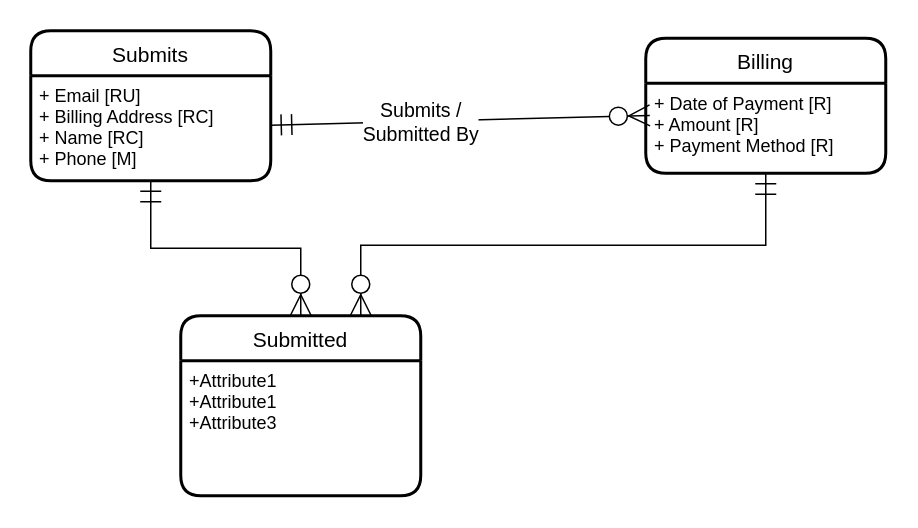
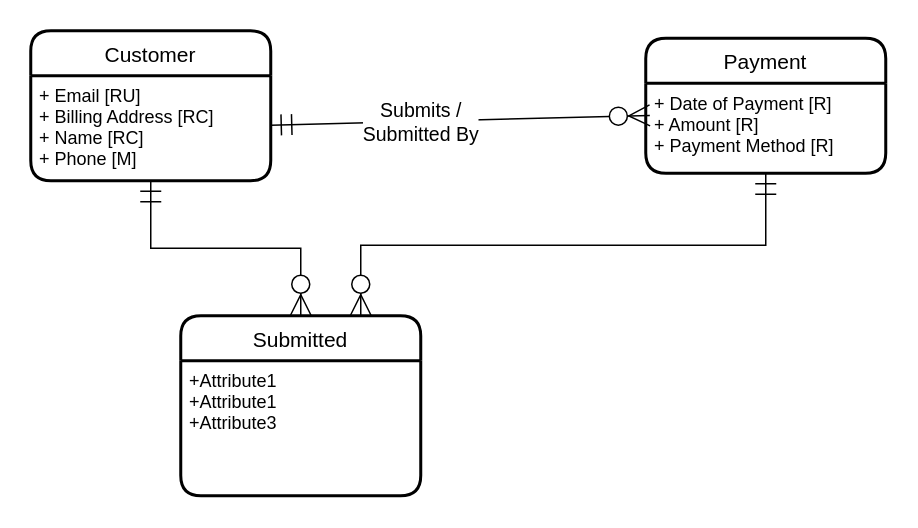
- <mxCell id="2" value="Submits" style="swimlane;childLayout=stackLayout;horizontal=1;startSize=30;horizontalStack=0;rounded=1;fontSize=14;fontStyle=0;strokeWidth=2;resizeParent=0;resizeLast=1;shadow=0;dashed=0;align=center;" vertex="1" parent="1"><mxGeometry x="20" y="20" width="160" height="100" as="geometry" /></mxCell>
+ <mxCell id="2" value="Customer" style="swimlane;childLayout=stackLayout;horizontal=1;startSize=30;horizontalStack=0;rounded=1;fontSize=14;fontStyle=0;strokeWidth=2;resizeParent=0;resizeLast=1;shadow=0;dashed=0;align=center;" vertex="1" parent="1"><mxGeometry x="20" y="20" width="160" height="100" as="geometry" /></mxCell>
- <mxCell id="6" value="Billing" style="swimlane;childLayout=stackLayout;horizontal=1;startSize=30;horizontalStack=0;rounded=1;fontSize=14;fontStyle=0;strokeWidth=2;resizeParent=0;resizeLast=1;shadow=0;dashed=0;align=center;" vertex="1" parent="1"><mxGeometry x="430" y="25" width="160" height="90" as="geometry" /></mxCell>
+ <mxCell id="6" value="Payment" style="swimlane;childLayout=stackLayout;horizontal=1;startSize=30;horizontalStack=0;rounded=1;fontSize=14;fontStyle=0;strokeWidth=2;resizeParent=0;resizeLast=1;shadow=0;dashed=0;align=center;" vertex="1" parent="1"><mxGeometry x="430" y="25" width="160" height="90" as="geometry" /></mxCell>
